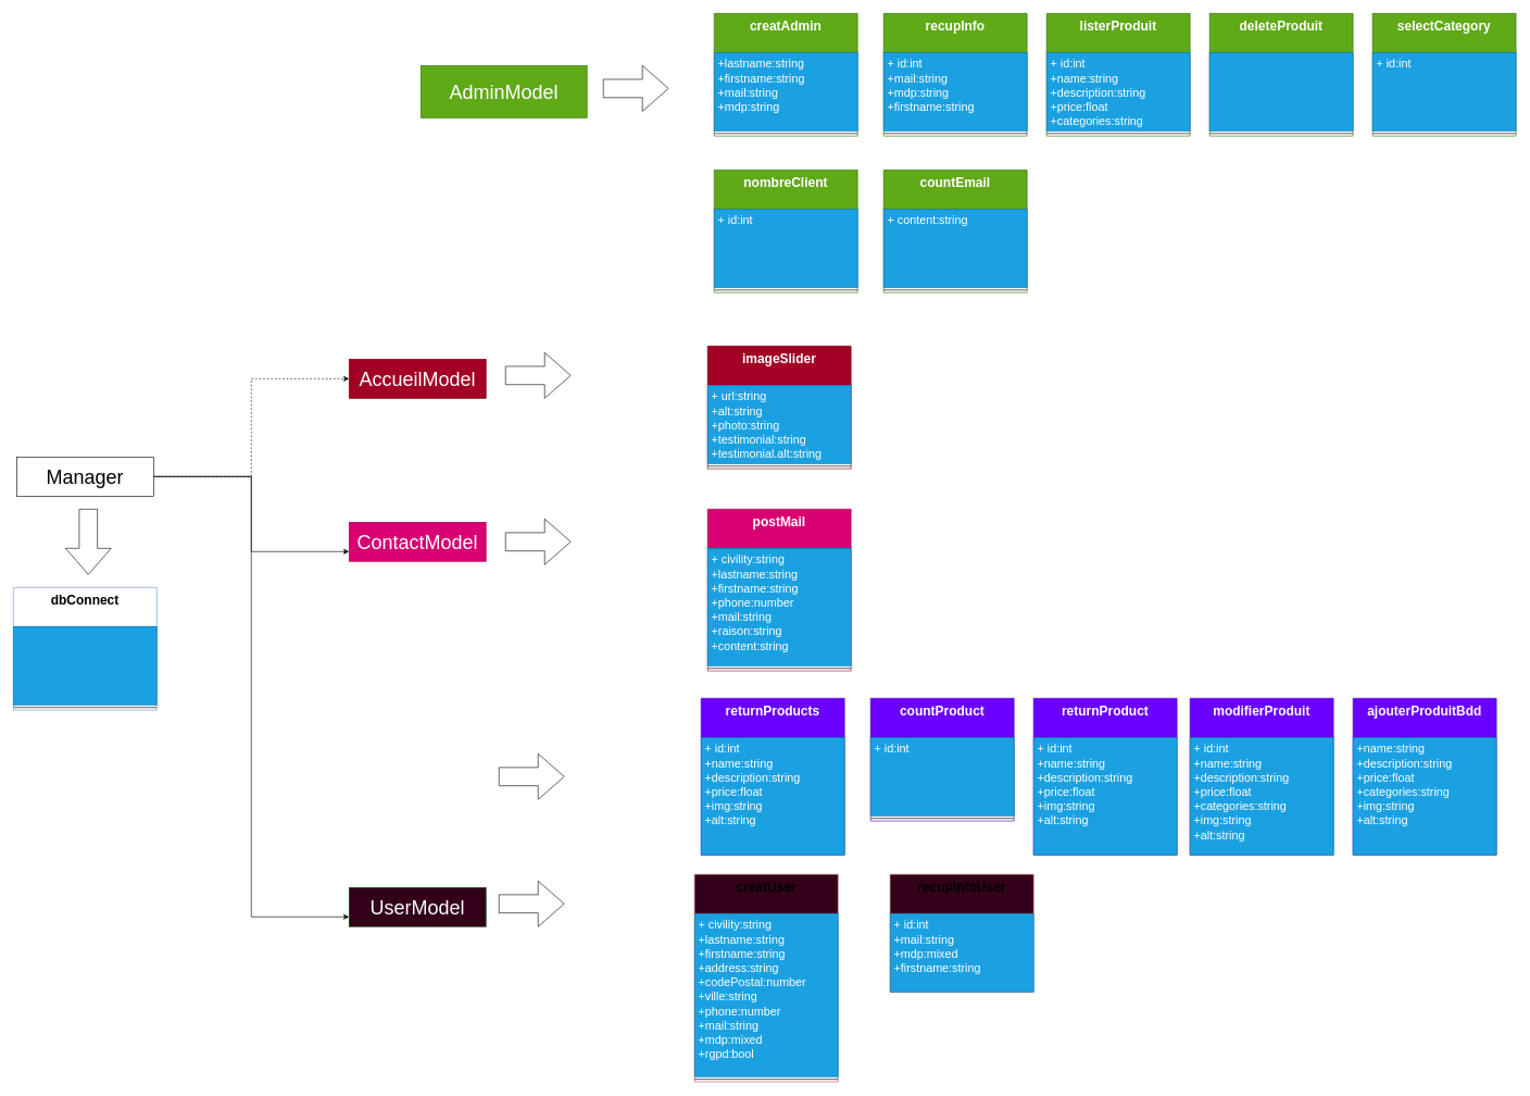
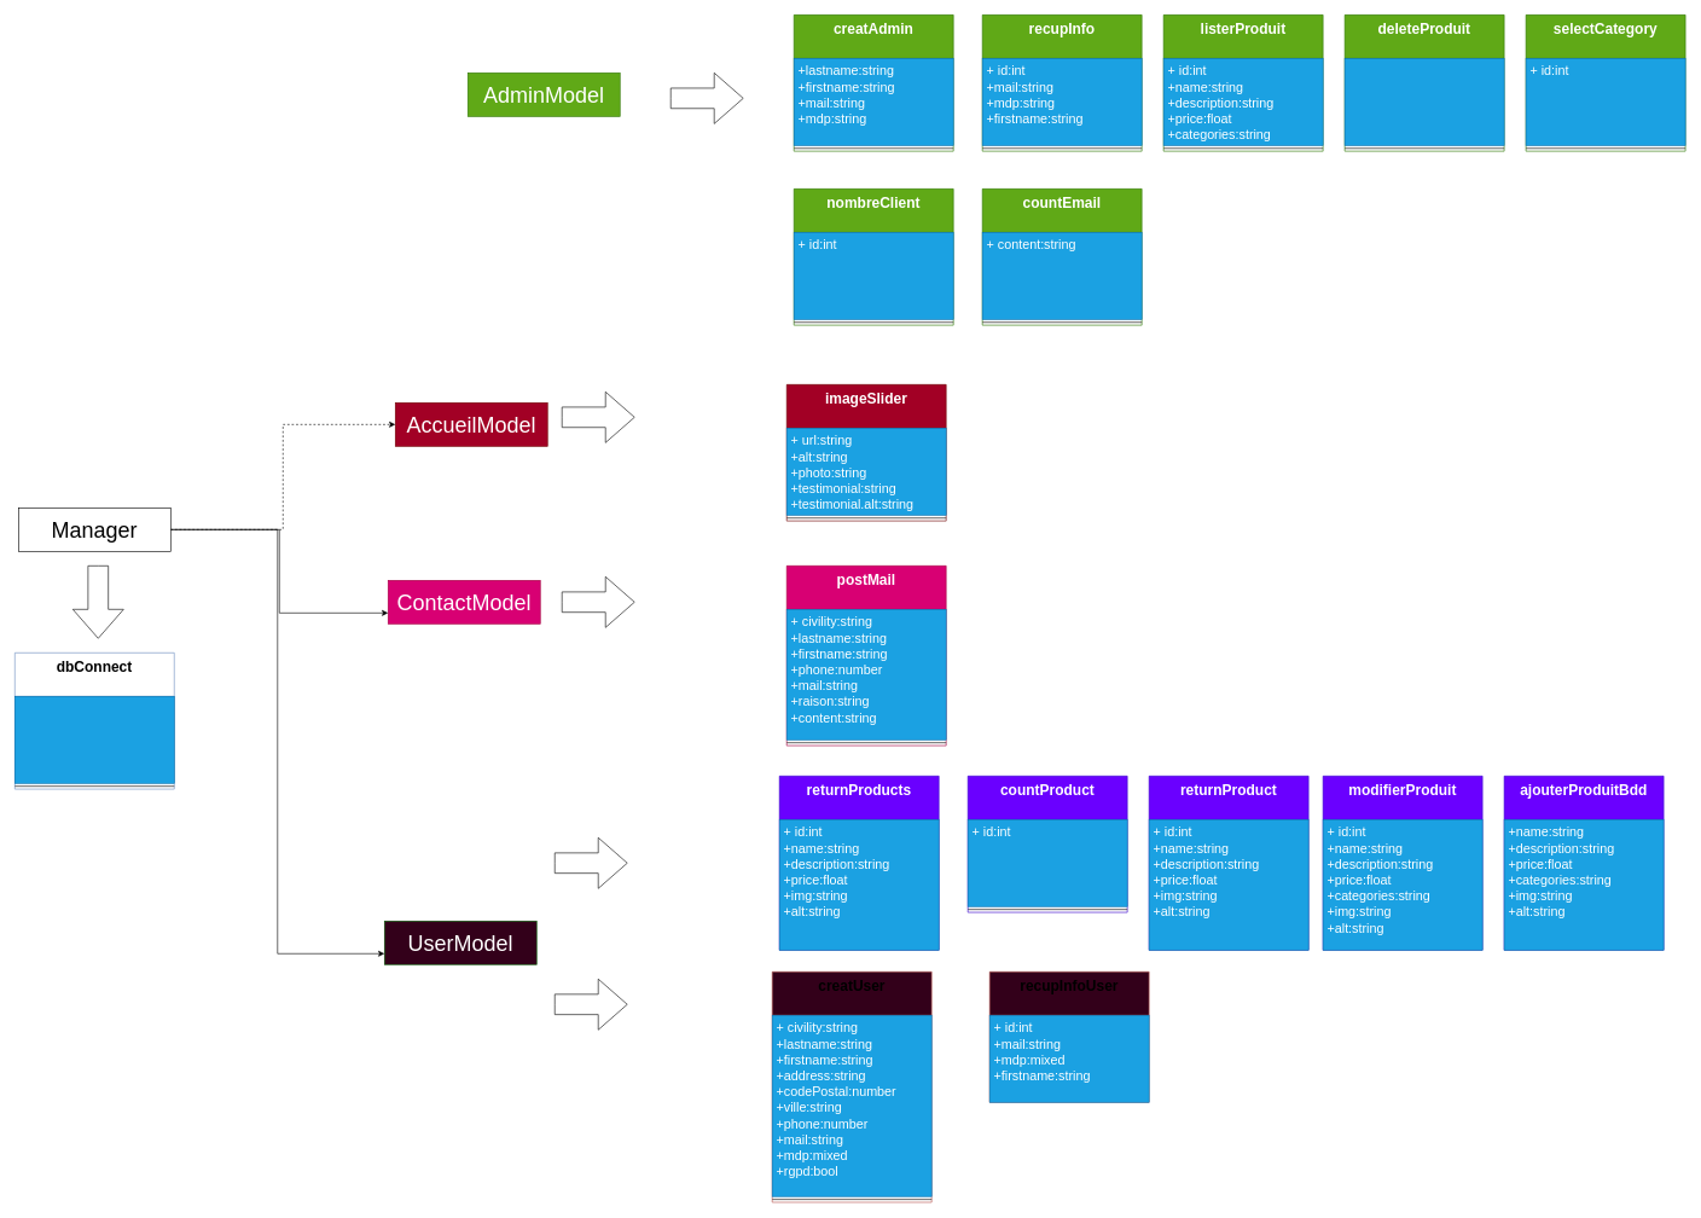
- <mxCell id="49" value="&lt;font style=&quot;font-size: 30px;&quot;&gt;AdminModel&lt;/font&gt;" style="rounded=0;whiteSpace=wrap;html=1;fillColor=#60a917;strokeColor=#2D7600;fontColor=#ffffff;" parent="1" vertex="1"><mxGeometry x="645" y="100" width="255" height="80" as="geometry" /></mxCell>
+ <mxCell id="49" value="&lt;font style=&quot;font-size: 30px;&quot;&gt;AdminModel&lt;/font&gt;" style="rounded=0;whiteSpace=wrap;html=1;fillColor=#60a917;strokeColor=#2D7600;fontColor=#ffffff;" parent="1" vertex="1"><mxGeometry x="645" y="100" width="210" height="60" as="geometry" /></mxCell>
- <mxCell id="50" value="&lt;font style=&quot;font-size: 30px;&quot;&gt;AccueilModel&lt;/font&gt;" style="rounded=0;whiteSpace=wrap;html=1;fillColor=#a20025;strokeColor=#6F0000;fontColor=#ffffff;" parent="1" vertex="1"><mxGeometry x="535" y="550" width="210" height="60" as="geometry" /></mxCell>
+ <mxCell id="50" value="&lt;font style=&quot;font-size: 30px;&quot;&gt;AccueilModel&lt;/font&gt;" style="rounded=0;whiteSpace=wrap;html=1;fillColor=#a20025;strokeColor=#6F0000;fontColor=#ffffff;" parent="1" vertex="1"><mxGeometry x="545" y="555" width="210" height="60" as="geometry" /></mxCell>
- <mxCell id="55" value="&lt;font style=&quot;font-size: 30px;&quot;&gt;UserModel&lt;/font&gt;" style="rounded=0;whiteSpace=wrap;html=1;fillColor=#33001A;strokeColor=#005700;fontColor=#ffffff;" parent="1" vertex="1"><mxGeometry x="535" y="1360" width="210" height="60" as="geometry" /></mxCell>
+ <mxCell id="55" value="&lt;font style=&quot;font-size: 30px;&quot;&gt;UserModel&lt;/font&gt;" style="rounded=0;whiteSpace=wrap;html=1;fillColor=#33001A;strokeColor=#005700;fontColor=#ffffff;" parent="1" vertex="1"><mxGeometry x="530" y="1270" width="210" height="60" as="geometry" /></mxCell>
